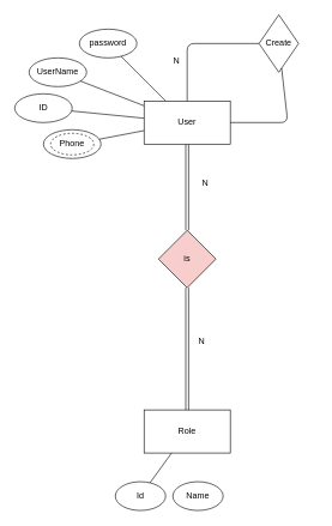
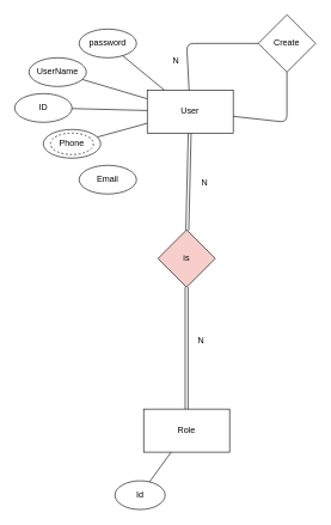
- <mxCell id="9" value="Create" style="rhombus;whiteSpace=wrap;html=1;" vertex="1" parent="1"><mxGeometry x="360" y="20" width="55" height="80" as="geometry" /></mxCell>
+ <mxCell id="9" value="Create" style="rhombus;whiteSpace=wrap;html=1;" vertex="1" parent="1"><mxGeometry x="360" y="20" width="80" height="80" as="geometry" /></mxCell>
- <mxCell id="3" value="User" style="rounded=0;whiteSpace=wrap;html=1;" vertex="1" parent="1"><mxGeometry x="200" y="140" width="120" height="60" as="geometry" /></mxCell>
+ <mxCell id="3" value="User" style="rounded=0;whiteSpace=wrap;html=1;" vertex="1" parent="1"><mxGeometry x="205" y="125" width="120" height="60" as="geometry" /></mxCell>
+ <mxCell id="21" value="Email" style="ellipse;whiteSpace=wrap;html=1;" vertex="1" parent="1"><mxGeometry x="110" y="230" width="80" height="40" as="geometry" /></mxCell>
- <mxCell id="24" value="Name" style="ellipse;whiteSpace=wrap;html=1;" vertex="1" parent="1"><mxGeometry x="240" y="670" width="70" height="40" as="geometry" /></mxCell>
